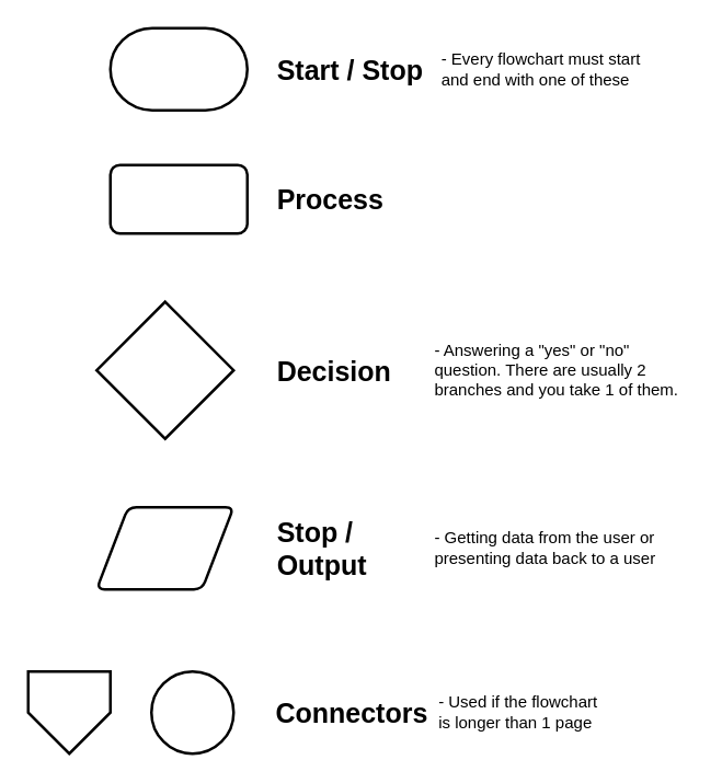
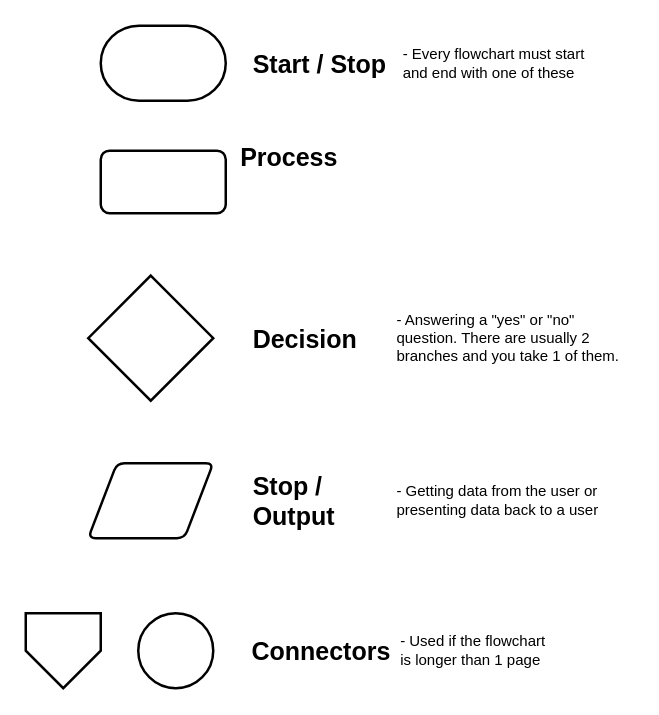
- <mxCell id="6" value="Process" style="text;html=1;align=left;verticalAlign=middle;resizable=0;points=[];autosize=1;strokeColor=none;fillColor=none;fontSize=20;fontStyle=1" parent="1" vertex="1"><mxGeometry x="200" y="130" width="90" height="30" as="geometry" /></mxCell>
+ <mxCell id="6" value="Process" style="text;html=1;align=left;verticalAlign=middle;resizable=0;points=[];autosize=1;strokeColor=none;fillColor=none;fontSize=20;fontStyle=1" parent="1" vertex="1"><mxGeometry x="190" y="110" width="90" height="30" as="geometry" /></mxCell>
